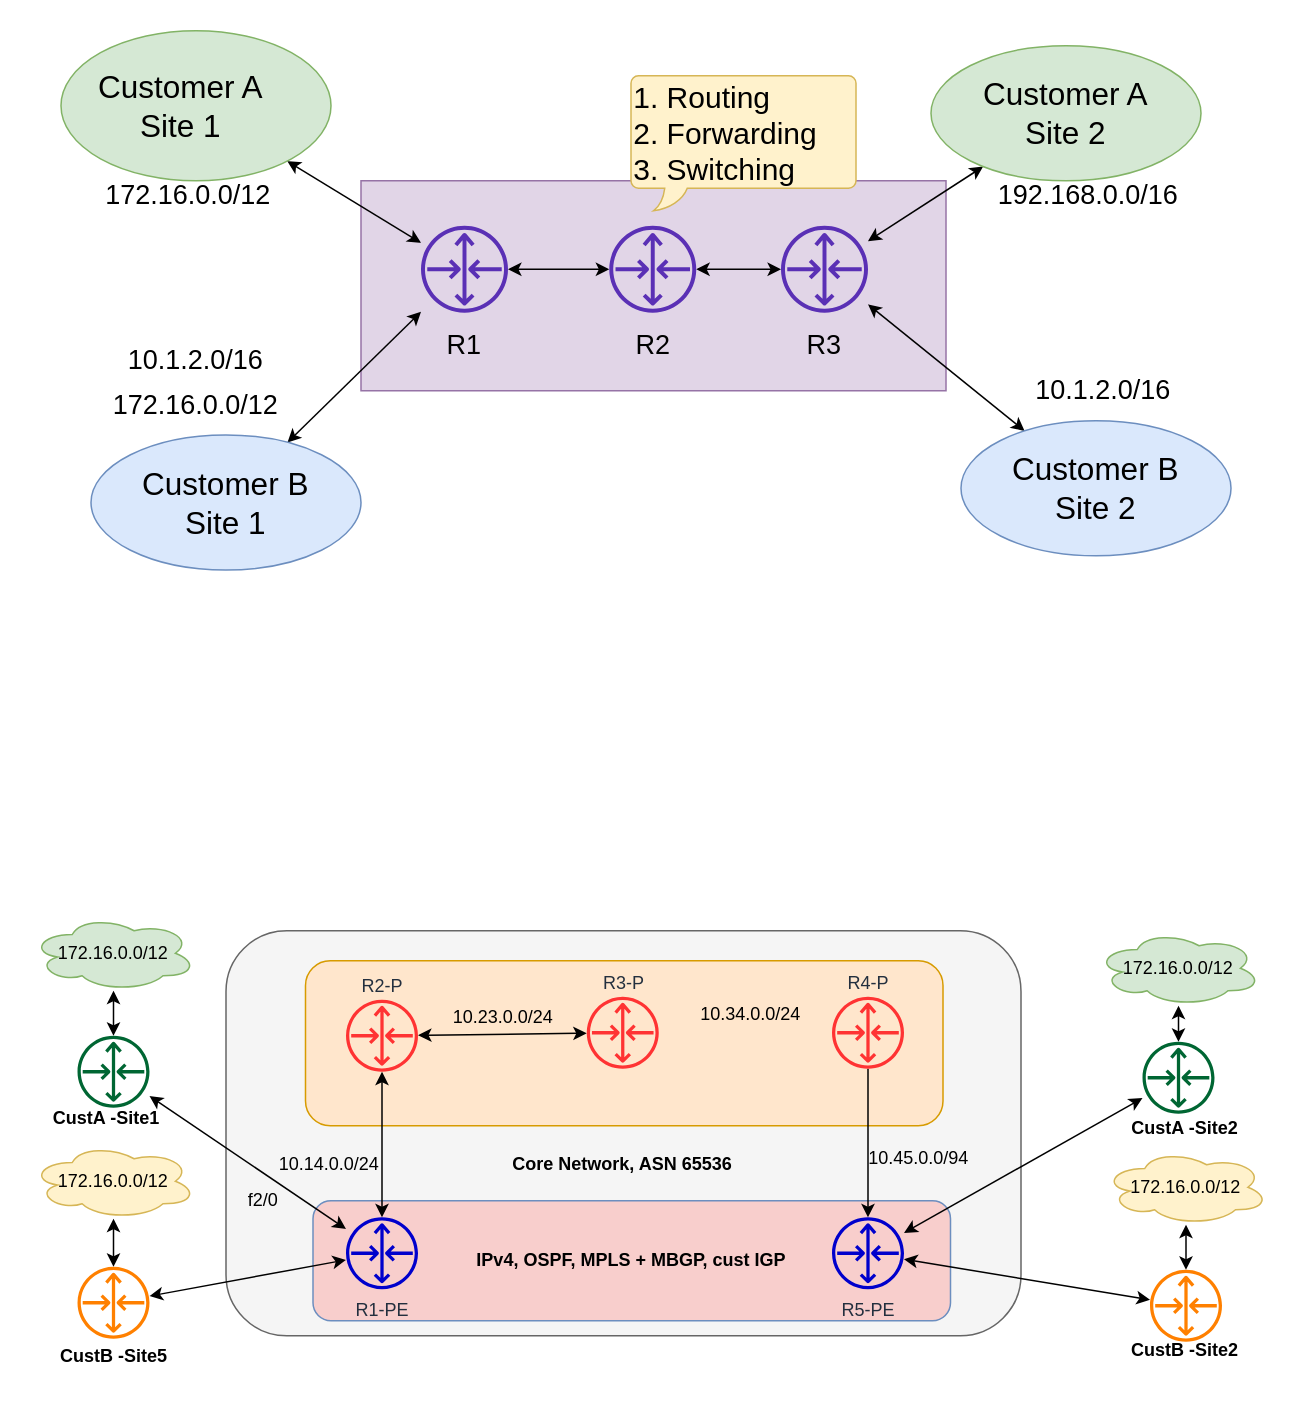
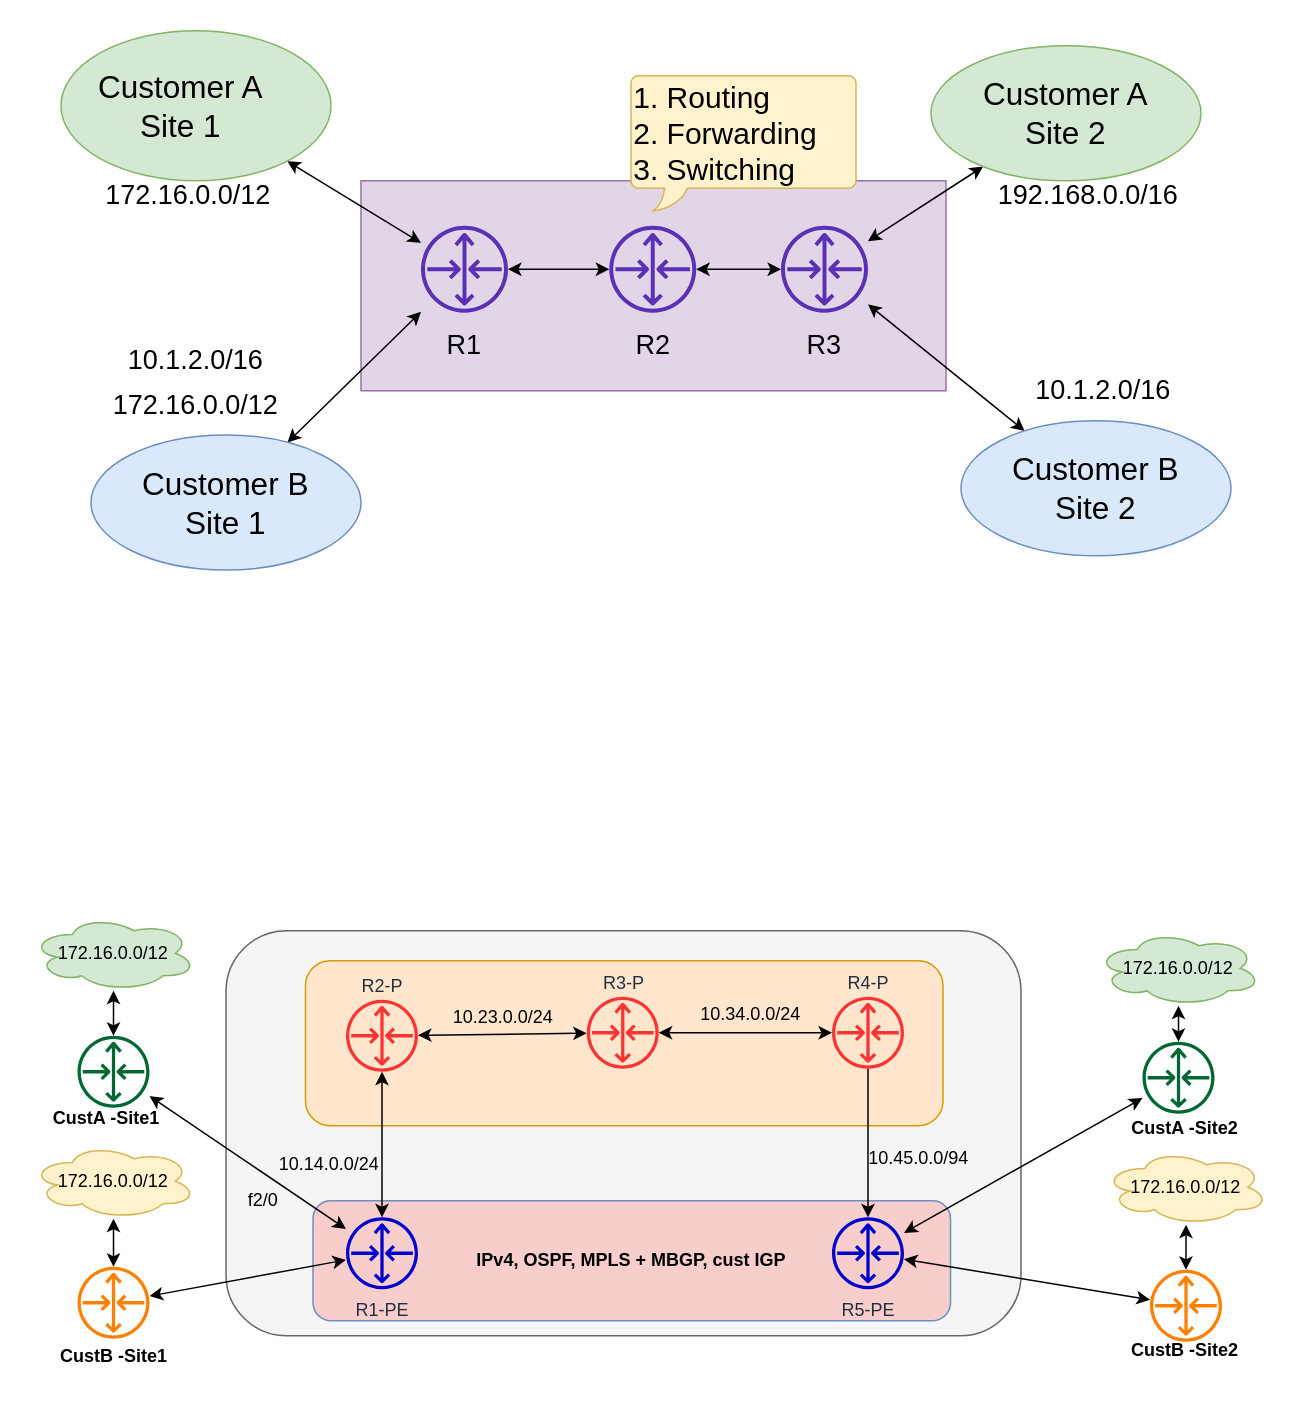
+ <mxCell id="38" style="edgeStyle=none;rounded=0;orthogonalLoop=1;jettySize=auto;html=1;startArrow=classic;startFill=1;" edge="1" parent="1" source="39" target="40"><mxGeometry relative="1" as="geometry" /></mxCell>
- <mxCell id="65" value="&lt;b&gt;Core Network, ASN 65536&lt;/b&gt;" style="text;html=1;strokeColor=none;fillColor=none;align=center;verticalAlign=middle;whiteSpace=wrap;rounded=0;" vertex="1" parent="1"><mxGeometry x="329" y="766" width="171" height="20" as="geometry" /></mxCell>
- <mxCell id="62" value="&lt;b&gt;CustB -Site5&lt;/b&gt;" style="text;html=1;strokeColor=none;fillColor=none;align=center;verticalAlign=middle;whiteSpace=wrap;rounded=0;" vertex="1" parent="1"><mxGeometry x="32.5" y="894" width="85" height="20" as="geometry" /></mxCell>
+ <mxCell id="62" value="&lt;b&gt;CustB -Site1&lt;/b&gt;" style="text;html=1;strokeColor=none;fillColor=none;align=center;verticalAlign=middle;whiteSpace=wrap;rounded=0;" vertex="1" parent="1"><mxGeometry x="32.5" y="894" width="85" height="20" as="geometry" /></mxCell>
